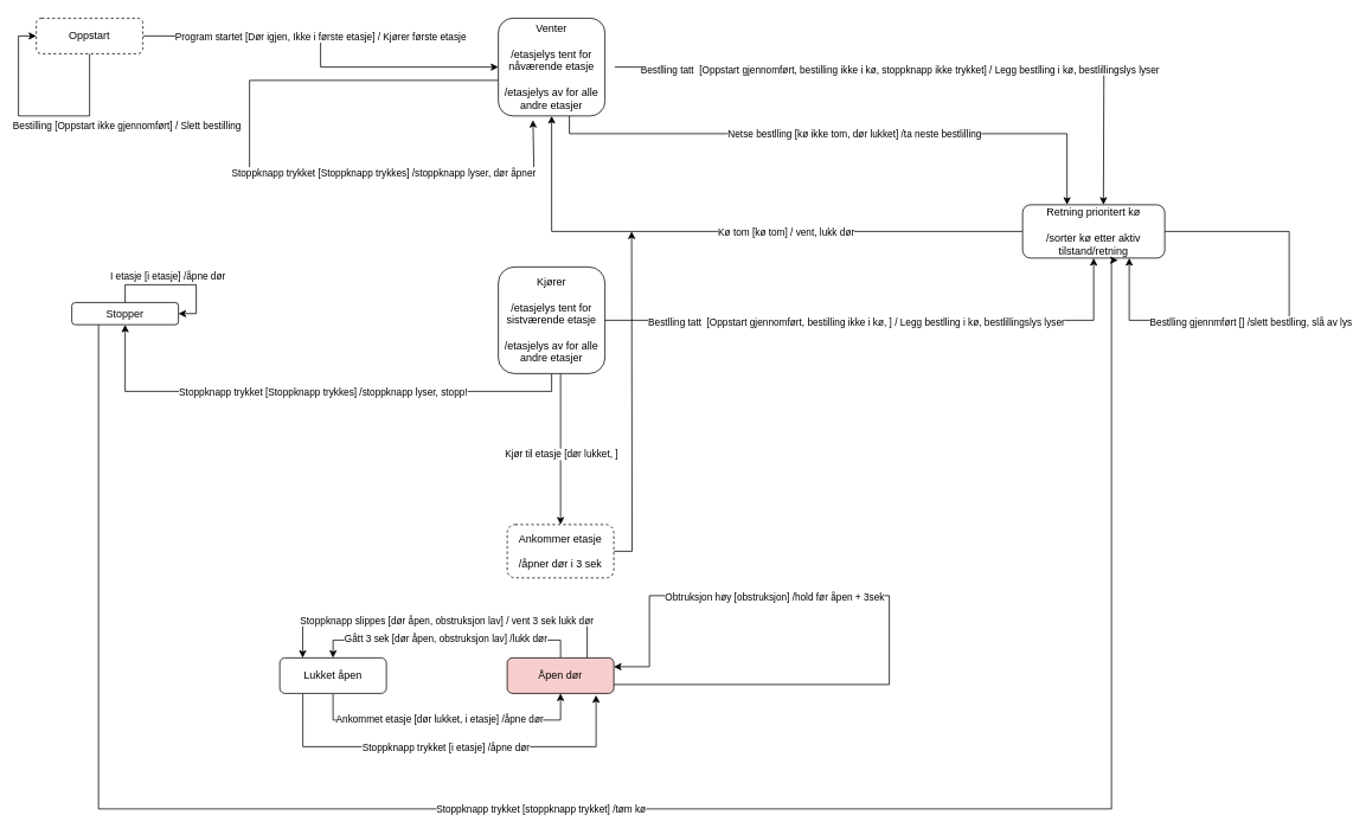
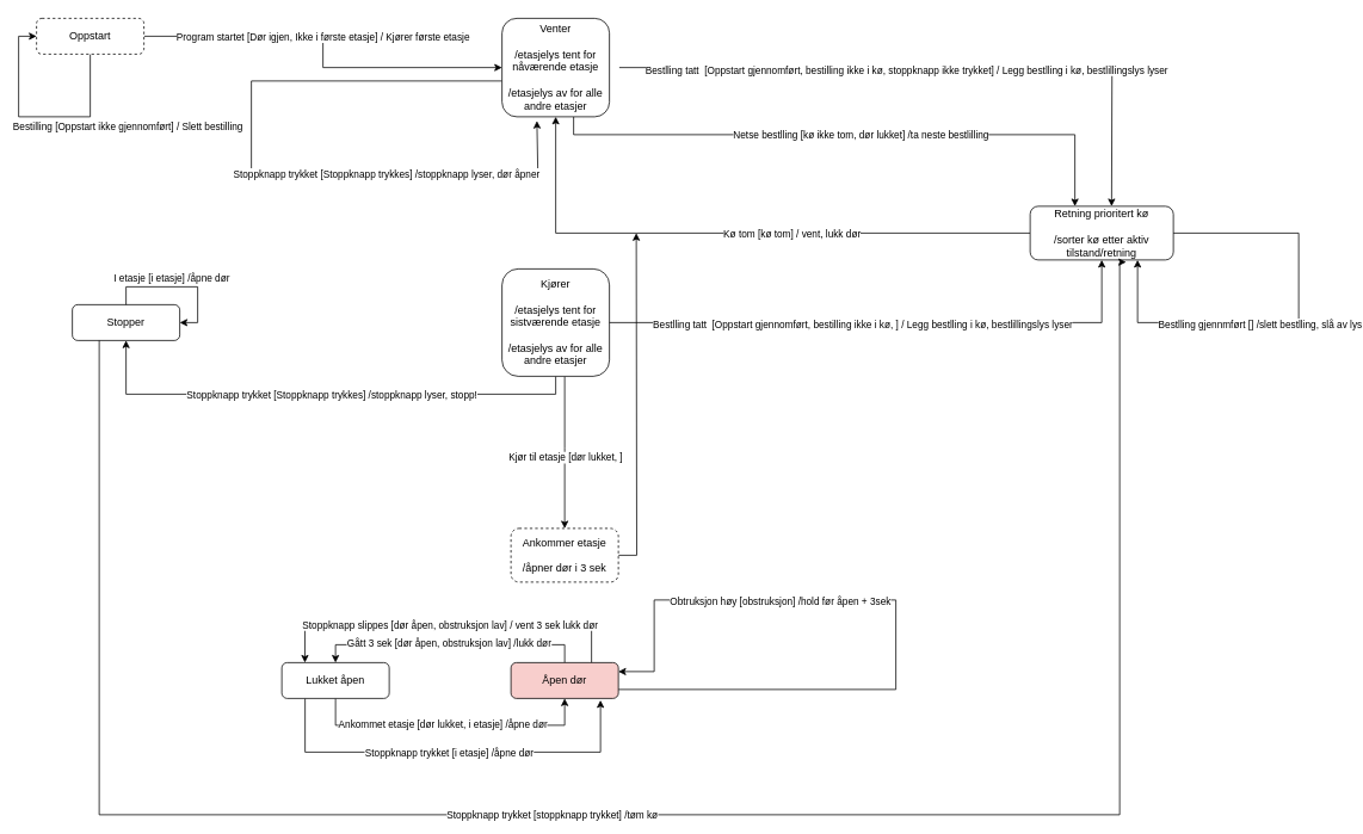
- <mxCell id="24" value="Stopper" style="rounded=1;whiteSpace=wrap;html=1;fontSize=12;glass=0;strokeWidth=1;shadow=0;" vertex="1" parent="1"><mxGeometry x="80" y="340" width="120" height="25" as="geometry" /></mxCell>
+ <mxCell id="24" value="Stopper" style="rounded=1;whiteSpace=wrap;html=1;fontSize=12;glass=0;strokeWidth=1;shadow=0;" vertex="1" parent="1"><mxGeometry x="80" y="340" width="120" height="40" as="geometry" /></mxCell>
